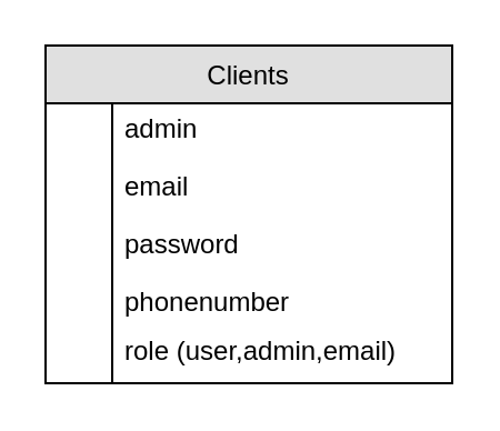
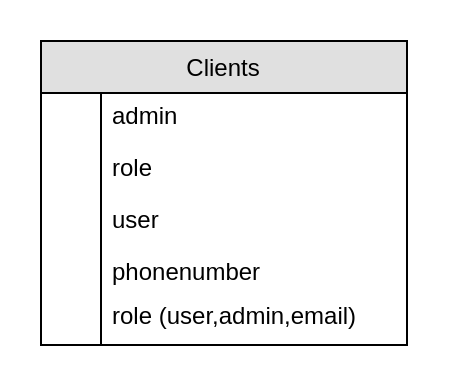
- <mxCell id="5" value="email" style="shape=partialRectangle;top=0;left=0;right=0;bottom=0;align=left;verticalAlign=top;spacingTop=-2;fillColor=none;spacingLeft=34;spacingRight=4;overflow=hidden;rotatable=0;points=[[0,0.5],[1,0.5]];portConstraint=eastwest;dropTarget=0;" parent="2" vertex="1"><mxGeometry y="52" width="183" height="26" as="geometry" /></mxCell>
+ <mxCell id="5" value="role" style="shape=partialRectangle;top=0;left=0;right=0;bottom=0;align=left;verticalAlign=top;spacingTop=-2;fillColor=none;spacingLeft=34;spacingRight=4;overflow=hidden;rotatable=0;points=[[0,0.5],[1,0.5]];portConstraint=eastwest;dropTarget=0;" parent="2" vertex="1"><mxGeometry y="52" width="183" height="26" as="geometry" /></mxCell>
- <mxCell id="7" value="password" style="shape=partialRectangle;top=0;left=0;right=0;bottom=0;align=left;verticalAlign=top;spacingTop=-2;fillColor=none;spacingLeft=34;spacingRight=4;overflow=hidden;rotatable=0;points=[[0,0.5],[1,0.5]];portConstraint=eastwest;dropTarget=0;" parent="2" vertex="1"><mxGeometry y="78" width="183" height="26" as="geometry" /></mxCell>
+ <mxCell id="7" value="user" style="shape=partialRectangle;top=0;left=0;right=0;bottom=0;align=left;verticalAlign=top;spacingTop=-2;fillColor=none;spacingLeft=34;spacingRight=4;overflow=hidden;rotatable=0;points=[[0,0.5],[1,0.5]];portConstraint=eastwest;dropTarget=0;" parent="2" vertex="1"><mxGeometry y="78" width="183" height="26" as="geometry" /></mxCell>
